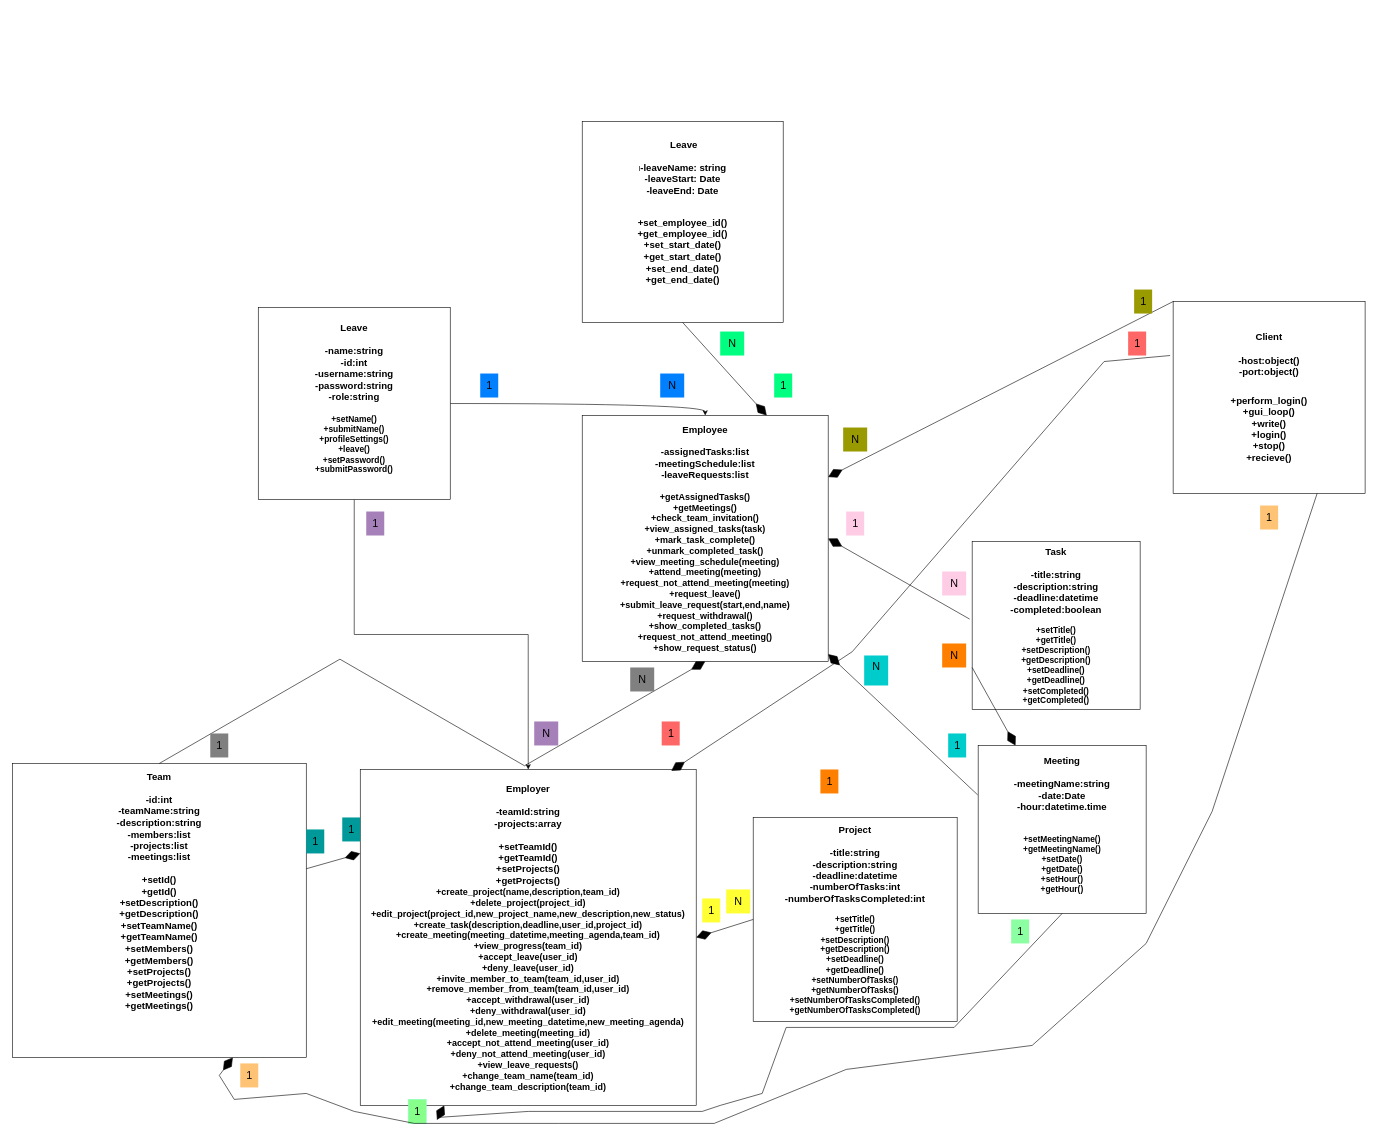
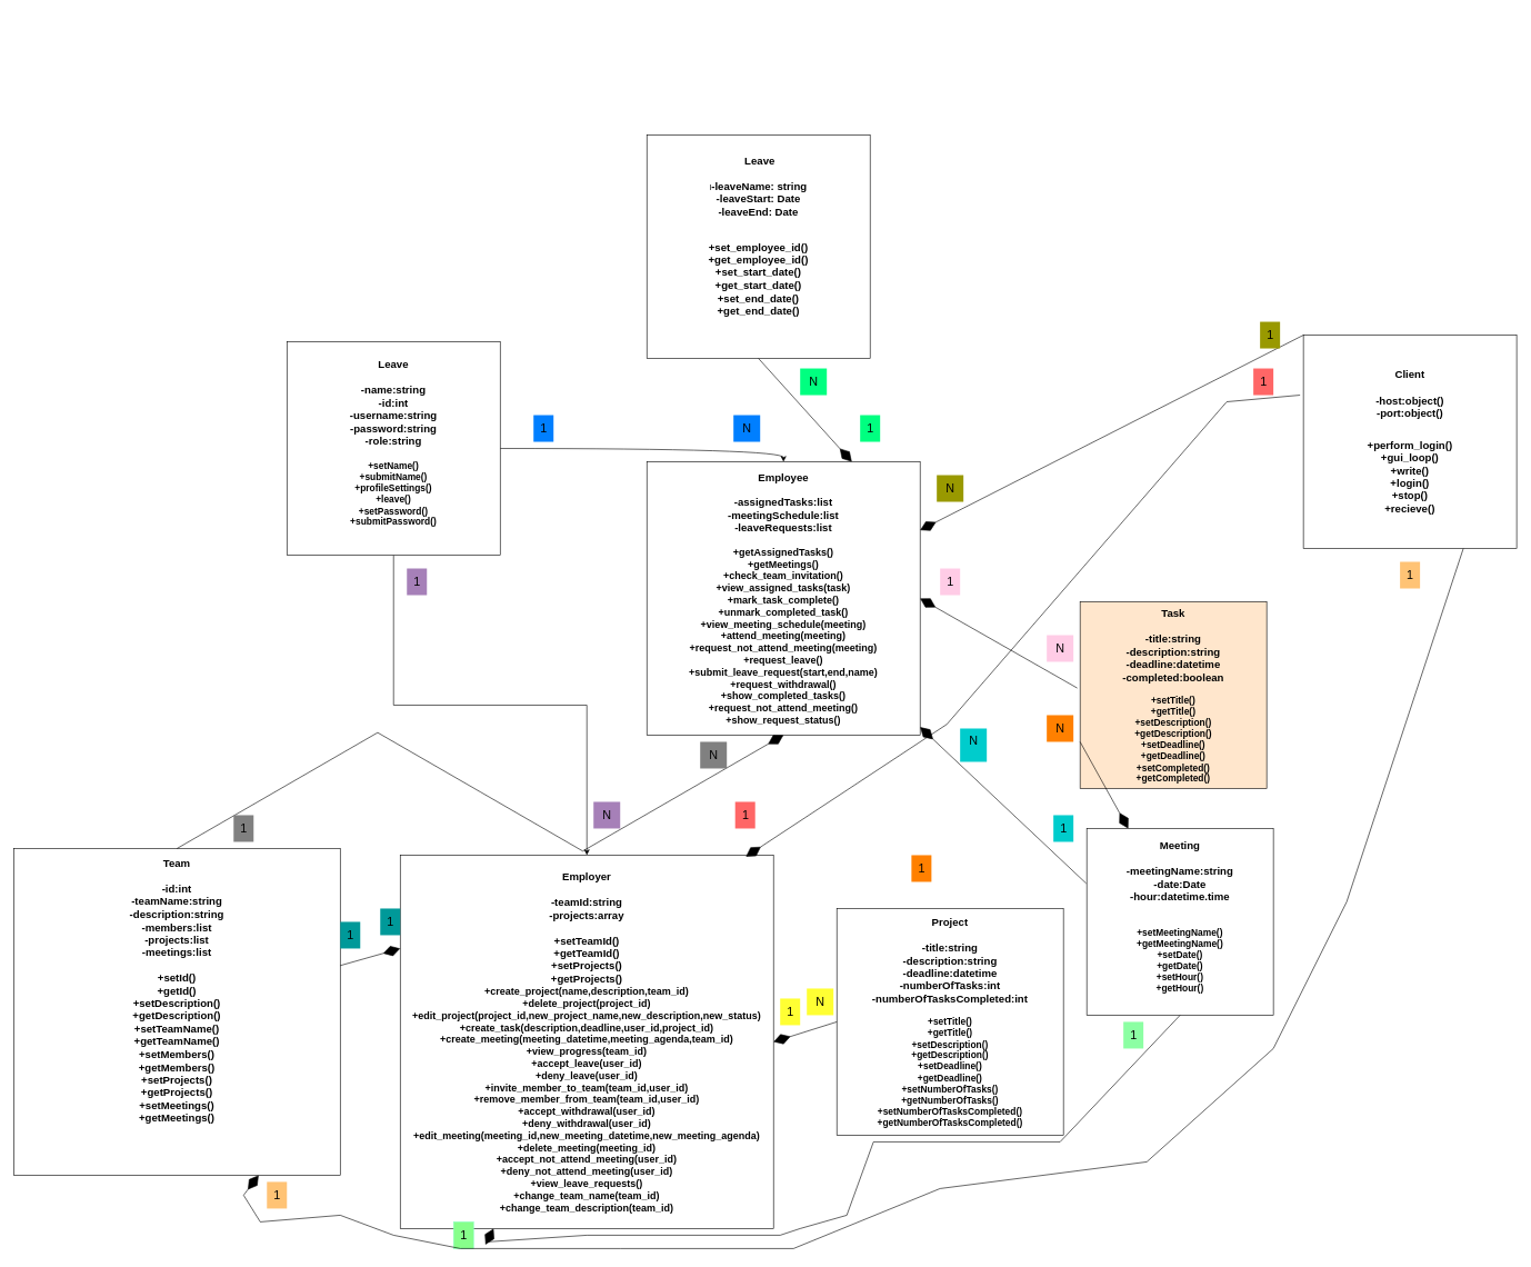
- <mxCell id="7" value="&lt;div&gt;&lt;span style=&quot;font-size: 16px;&quot;&gt;&lt;b&gt;&lt;br&gt;&lt;/b&gt;&lt;/span&gt;&lt;/div&gt;&lt;span style=&quot;font-size: 16px;&quot;&gt;&lt;b&gt;Task&lt;/b&gt;&lt;/span&gt;&lt;div&gt;&lt;span style=&quot;font-size: 16px;&quot;&gt;&lt;b&gt;&lt;br&gt;&lt;/b&gt;&lt;/span&gt;&lt;div&gt;&lt;div&gt;&lt;span style=&quot;background-color: initial; font-size: 16px;&quot;&gt;&lt;b&gt;-title:string&lt;/b&gt;&lt;/span&gt;&lt;/div&gt;&lt;div style=&quot;font-size: 14px;&quot;&gt;&lt;div style=&quot;font-size: 15px;&quot;&gt;&lt;span style=&quot;font-size: 16px;&quot;&gt;&lt;b&gt;-description:string&lt;/b&gt;&lt;/span&gt;&lt;/div&gt;&lt;div style=&quot;font-size: 15px;&quot;&gt;&lt;span style=&quot;font-size: 16px;&quot;&gt;&lt;b&gt;-deadline:datetime&lt;/b&gt;&lt;/span&gt;&lt;/div&gt;&lt;div style=&quot;font-size: 15px;&quot;&gt;&lt;span style=&quot;font-size: 16px;&quot;&gt;&lt;b&gt;-completed:boolean&lt;/b&gt;&lt;/span&gt;&lt;/div&gt;&lt;div style=&quot;font-size: 15px;&quot;&gt;&lt;div style=&quot;font-size: 14px;&quot;&gt;&lt;div&gt;&lt;b&gt;&lt;br&gt;&lt;/b&gt;&lt;/div&gt;&lt;div&gt;&lt;b&gt;+setTitle()&lt;/b&gt;&lt;/div&gt;&lt;div&gt;&lt;b&gt;+getTitle()&lt;/b&gt;&lt;/div&gt;&lt;div&gt;&lt;b&gt;+setDescription()&lt;/b&gt;&lt;/div&gt;&lt;div&gt;&lt;b&gt;+getDescription()&lt;/b&gt;&lt;/div&gt;&lt;/div&gt;&lt;div style=&quot;font-size: 14px;&quot;&gt;&lt;b&gt;+setDeadline()&lt;/b&gt;&lt;/div&gt;&lt;div style=&quot;font-size: 14px;&quot;&gt;&lt;b&gt;+getDeadline()&lt;/b&gt;&lt;/div&gt;&lt;div style=&quot;font-size: 14px;&quot;&gt;&lt;b&gt;+setCompleted()&lt;/b&gt;&lt;/div&gt;&lt;div style=&quot;font-size: 14px;&quot;&gt;&lt;b&gt;+getCompleted()&lt;/b&gt;&lt;/div&gt;&lt;/div&gt;&lt;div style=&quot;font-size: 15px;&quot;&gt;&lt;br&gt;&lt;/div&gt;&lt;/div&gt;&lt;/div&gt;&lt;/div&gt;" style="whiteSpace=wrap;html=1;aspect=fixed;fillStyle=auto;align=center;" parent="1" vertex="1"><mxGeometry x="1620" y="720" width="280" height="280" as="geometry" /></mxCell>
+ <mxCell id="7" value="&lt;div&gt;&lt;span style=&quot;font-size: 16px;&quot;&gt;&lt;b&gt;&lt;br&gt;&lt;/b&gt;&lt;/span&gt;&lt;/div&gt;&lt;span style=&quot;font-size: 16px;&quot;&gt;&lt;b&gt;Task&lt;/b&gt;&lt;/span&gt;&lt;div&gt;&lt;span style=&quot;font-size: 16px;&quot;&gt;&lt;b&gt;&lt;br&gt;&lt;/b&gt;&lt;/span&gt;&lt;div&gt;&lt;div&gt;&lt;span style=&quot;background-color: initial; font-size: 16px;&quot;&gt;&lt;b&gt;-title:string&lt;/b&gt;&lt;/span&gt;&lt;/div&gt;&lt;div style=&quot;font-size: 14px;&quot;&gt;&lt;div style=&quot;font-size: 15px;&quot;&gt;&lt;span style=&quot;font-size: 16px;&quot;&gt;&lt;b&gt;-description:string&lt;/b&gt;&lt;/span&gt;&lt;/div&gt;&lt;div style=&quot;font-size: 15px;&quot;&gt;&lt;span style=&quot;font-size: 16px;&quot;&gt;&lt;b&gt;-deadline:datetime&lt;/b&gt;&lt;/span&gt;&lt;/div&gt;&lt;div style=&quot;font-size: 15px;&quot;&gt;&lt;span style=&quot;font-size: 16px;&quot;&gt;&lt;b&gt;-completed:boolean&lt;/b&gt;&lt;/span&gt;&lt;/div&gt;&lt;div style=&quot;font-size: 15px;&quot;&gt;&lt;div style=&quot;font-size: 14px;&quot;&gt;&lt;div&gt;&lt;b&gt;&lt;br&gt;&lt;/b&gt;&lt;/div&gt;&lt;div&gt;&lt;b&gt;+setTitle()&lt;/b&gt;&lt;/div&gt;&lt;div&gt;&lt;b&gt;+getTitle()&lt;/b&gt;&lt;/div&gt;&lt;div&gt;&lt;b&gt;+setDescription()&lt;/b&gt;&lt;/div&gt;&lt;div&gt;&lt;b&gt;+getDescription()&lt;/b&gt;&lt;/div&gt;&lt;/div&gt;&lt;div style=&quot;font-size: 14px;&quot;&gt;&lt;b&gt;+setDeadline()&lt;/b&gt;&lt;/div&gt;&lt;div style=&quot;font-size: 14px;&quot;&gt;&lt;b&gt;+getDeadline()&lt;/b&gt;&lt;/div&gt;&lt;div style=&quot;font-size: 14px;&quot;&gt;&lt;b&gt;+setCompleted()&lt;/b&gt;&lt;/div&gt;&lt;div style=&quot;font-size: 14px;&quot;&gt;&lt;b&gt;+getCompleted()&lt;/b&gt;&lt;/div&gt;&lt;/div&gt;&lt;div style=&quot;font-size: 15px;&quot;&gt;&lt;br&gt;&lt;/div&gt;&lt;/div&gt;&lt;/div&gt;&lt;/div&gt;" style="whiteSpace=wrap;html=1;aspect=fixed;fillStyle=auto;align=center;fillColor=#ffe6cc;" parent="1" vertex="1"><mxGeometry x="1620" y="720" width="280" height="280" as="geometry" /></mxCell>
